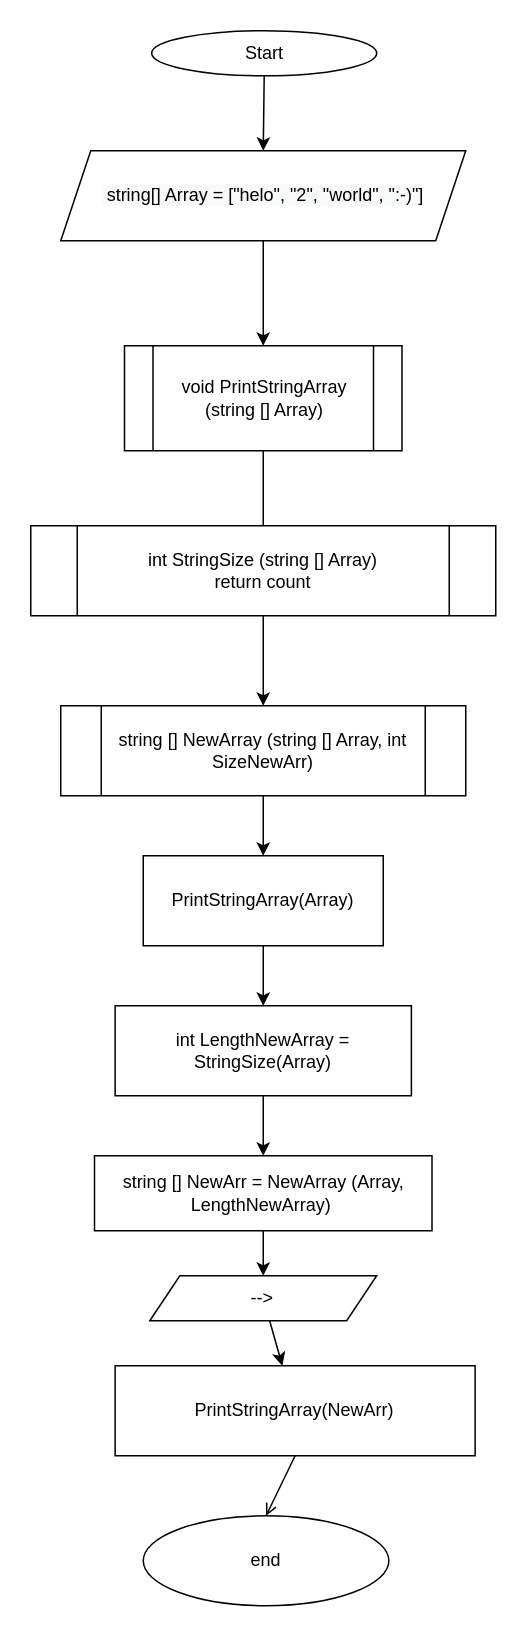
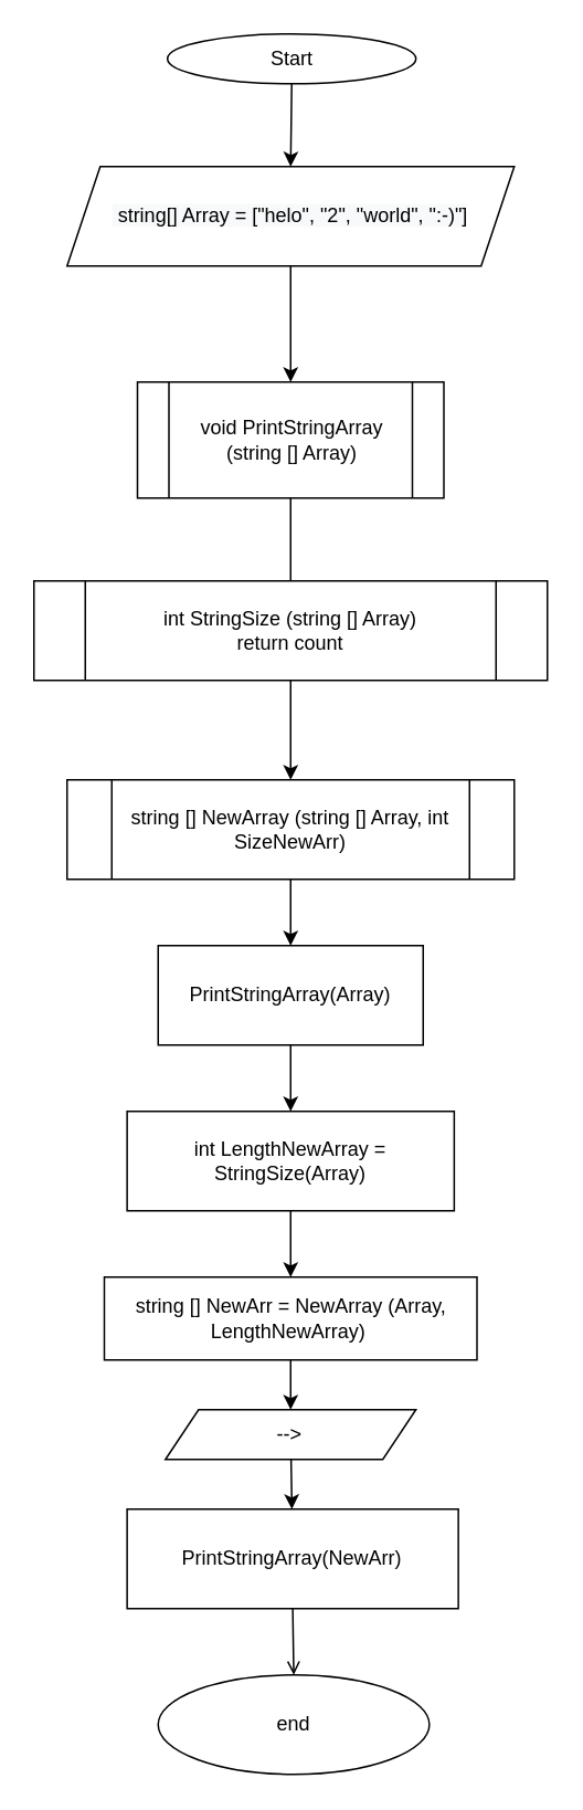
- <mxCell id="21" value="PrintStringArray(NewArr)" style="rounded=0;whiteSpace=wrap;html=1;" vertex="1" parent="1"><mxGeometry x="76.25" y="910" width="240" height="60" as="geometry" /></mxCell>
+ <mxCell id="21" value="PrintStringArray(NewArr)" style="rounded=0;whiteSpace=wrap;html=1;" vertex="1" parent="1"><mxGeometry x="76.25" y="910" width="200" height="60" as="geometry" /></mxCell>
